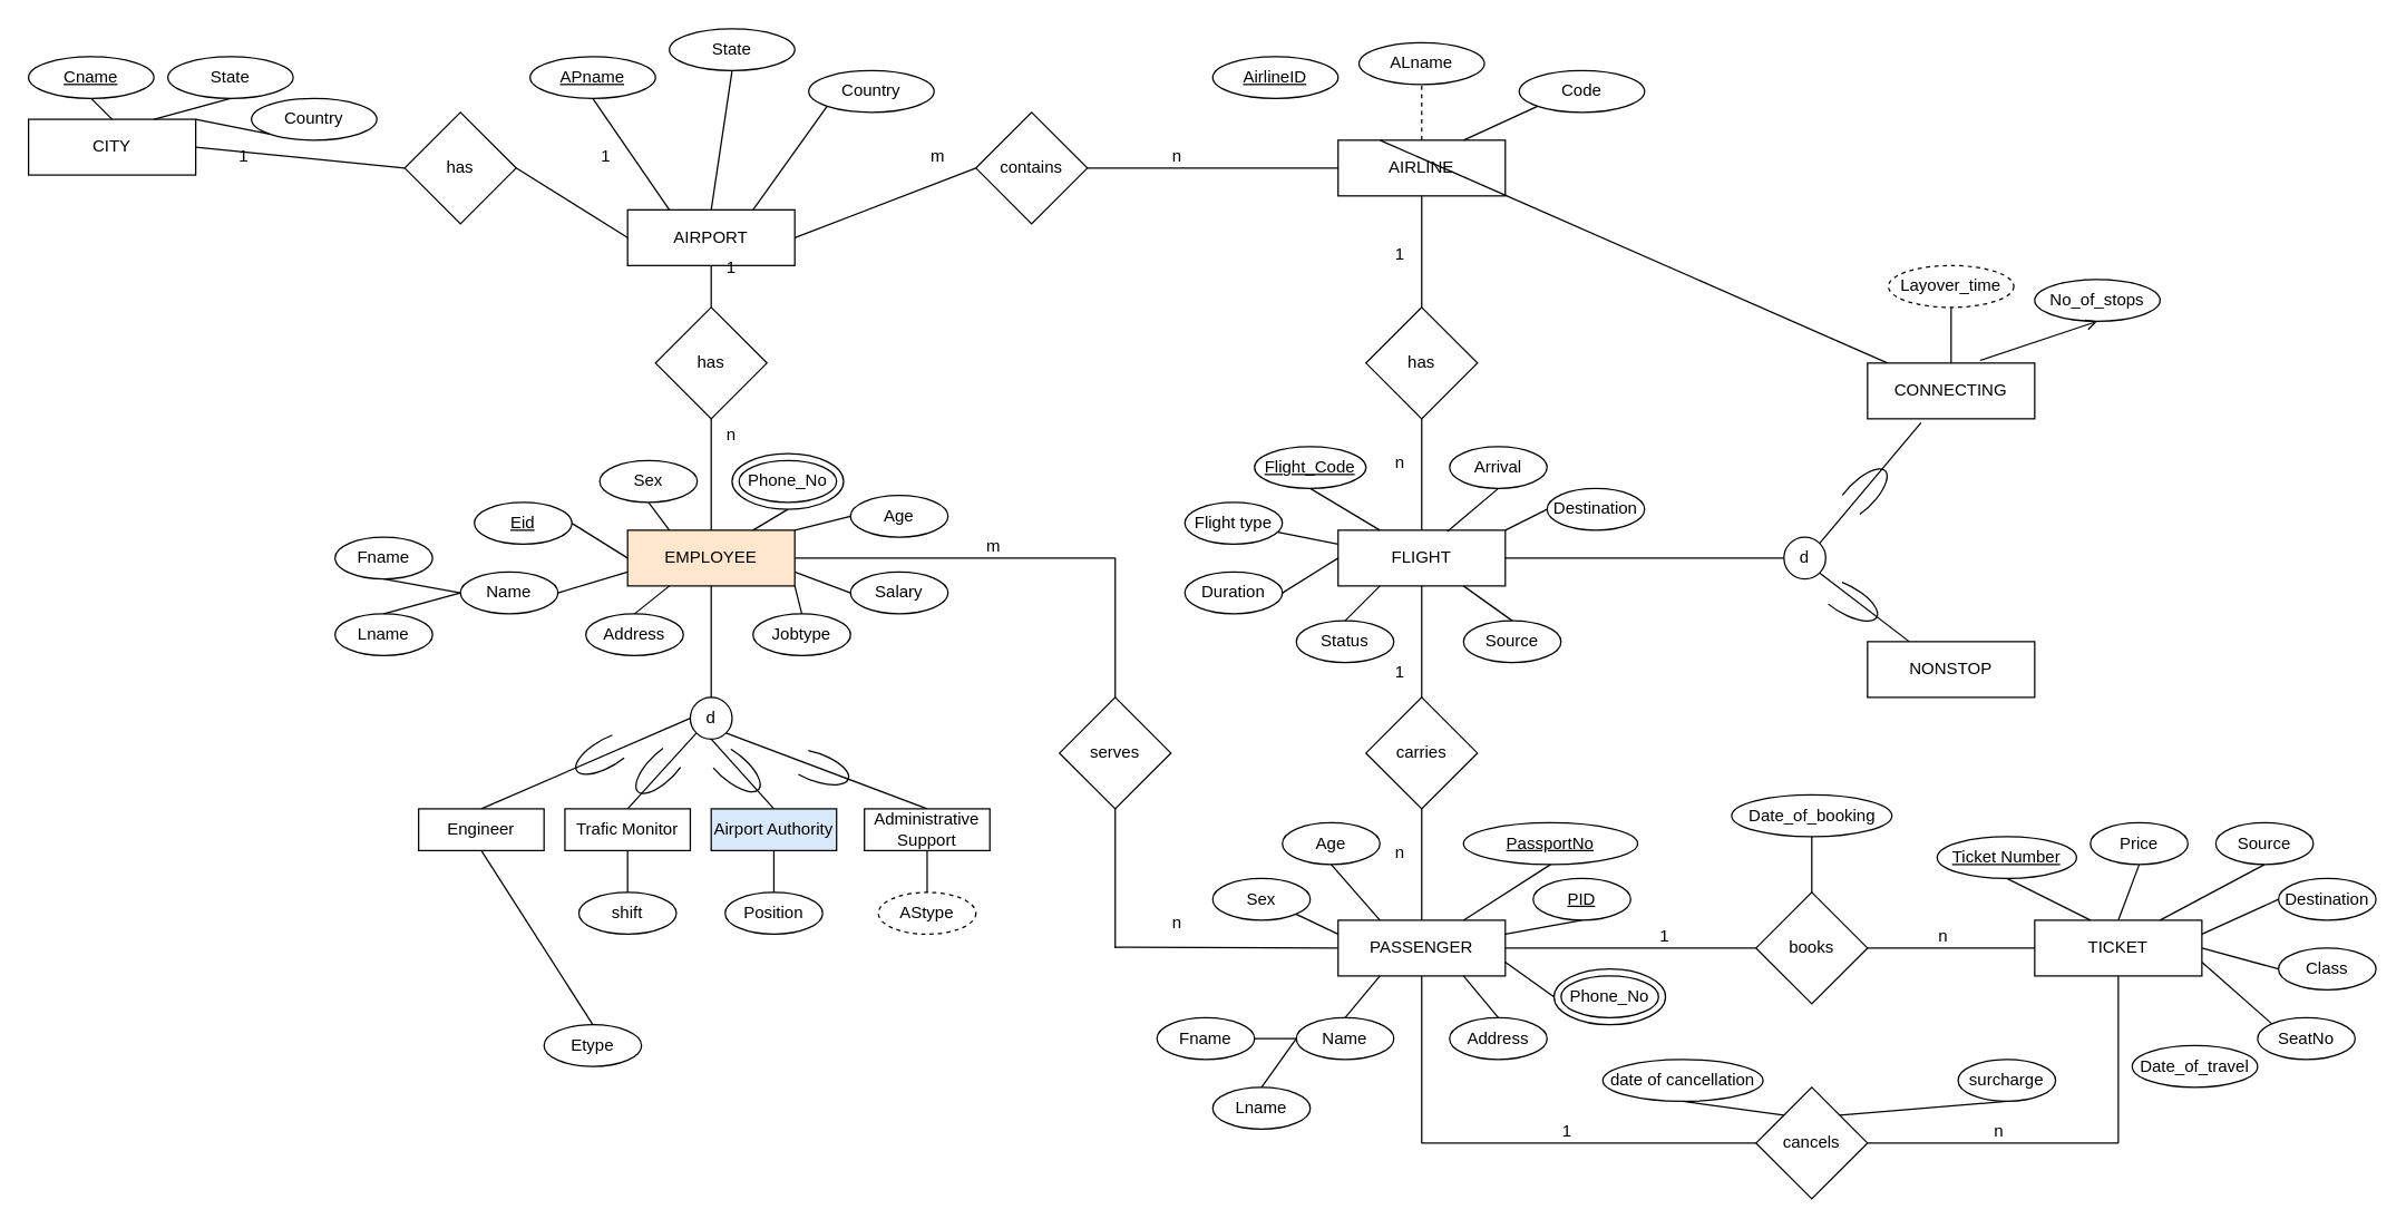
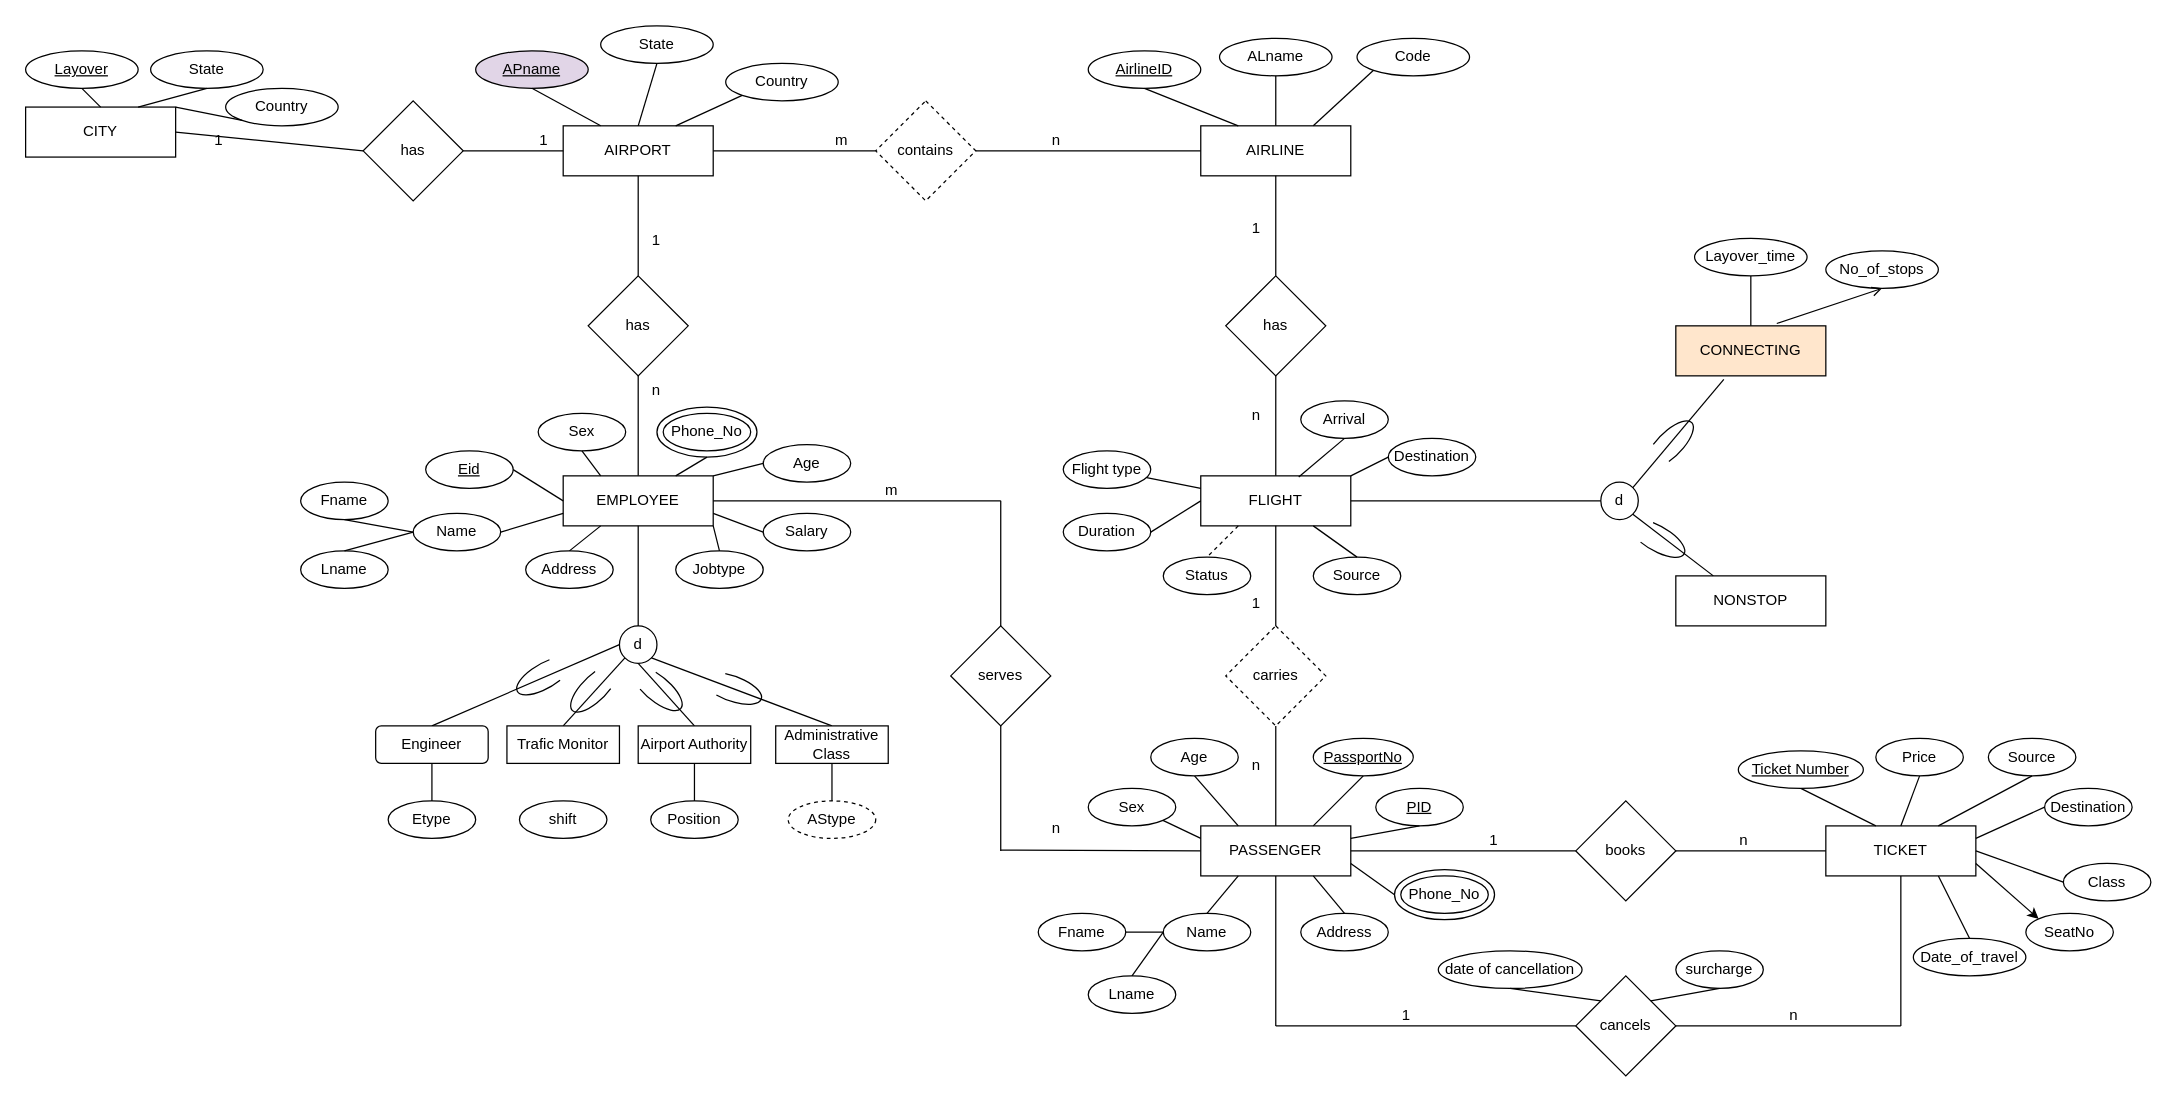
- <mxCell id="5" value="&lt;u&gt;Cname&lt;/u&gt;" style="ellipse;whiteSpace=wrap;html=1;" parent="1" vertex="1"><mxGeometry y="40" width="90" height="30" as="geometry" x="20" /></mxCell>
+ <mxCell id="5" value="&lt;u&gt;Layover&lt;/u&gt;" style="ellipse;whiteSpace=wrap;html=1;" parent="1" vertex="1"><mxGeometry y="40" width="90" height="30" as="geometry" x="20" /></mxCell>
- <mxCell id="15" value="&lt;u&gt;APname&lt;/u&gt;" style="ellipse;whiteSpace=wrap;html=1;" parent="1" vertex="1"><mxGeometry x="380" y="40" width="90" height="30" as="geometry" /></mxCell>
+ <mxCell id="15" value="&lt;u&gt;APname&lt;/u&gt;" style="ellipse;whiteSpace=wrap;html=1;fillColor=#e1d5e7;" parent="1" vertex="1"><mxGeometry x="380" y="40" width="90" height="30" as="geometry" /></mxCell>
- <mxCell id="22" value="Code" style="ellipse;whiteSpace=wrap;html=1;" parent="1" vertex="1"><mxGeometry x="1090" y="50" width="90" height="30" as="geometry" /></mxCell>
+ <mxCell id="22" value="Code" style="ellipse;whiteSpace=wrap;html=1;" parent="1" vertex="1"><mxGeometry x="1085" y="30" width="90" height="30" as="geometry" /></mxCell>
- <mxCell id="26" value="" style="endArrow=none;html=1;rounded=0;entryX=0.5;entryY=1;entryDx=0;entryDy=0;exitX=0.5;exitY=0;exitDx=0;exitDy=0;dashed=1;" parent="1" source="21" target="23" edge="1"><mxGeometry width="50" height="50" relative="1" as="geometry"><mxPoint x="910" y="120" as="sourcePoint" /><mxPoint x="960" y="70" as="targetPoint" /></mxGeometry></mxCell>
+ <mxCell id="26" value="" style="endArrow=none;html=1;rounded=0;entryX=0.5;entryY=1;entryDx=0;entryDy=0;exitX=0.5;exitY=0;exitDx=0;exitDy=0;" parent="1" source="21" target="23" edge="1"><mxGeometry width="50" height="50" relative="1" as="geometry"><mxPoint x="910" y="120" as="sourcePoint" /><mxPoint x="960" y="70" as="targetPoint" /></mxGeometry></mxCell>
- <mxCell id="20" value="contains" style="rhombus;whiteSpace=wrap;html=1;" parent="1" vertex="1"><mxGeometry x="700" y="80" width="80" height="80" as="geometry" /></mxCell>
+ <mxCell id="20" value="contains" style="rhombus;whiteSpace=wrap;html=1;dashed=1;" parent="1" vertex="1"><mxGeometry x="700" y="80" width="80" height="80" as="geometry" /></mxCell>
- <mxCell id="12" value="AIRPORT" style="rounded=0;whiteSpace=wrap;html=1;" parent="1" vertex="1"><mxGeometry x="450" y="150" width="120" height="40" as="geometry" /></mxCell>
+ <mxCell id="12" value="AIRPORT" style="rounded=0;whiteSpace=wrap;html=1;" parent="1" vertex="1"><mxGeometry x="450" y="100" width="120" height="40" as="geometry" /></mxCell>
- <mxCell id="25" value="" style="endArrow=none;html=1;rounded=0;exitX=0.25;exitY=0;exitDx=0;exitDy=0;" parent="1" source="21" target="116" edge="1"><mxGeometry width="50" height="50" relative="1" as="geometry"><mxPoint x="880" y="130" as="sourcePoint" /><mxPoint x="930" y="80" as="targetPoint" /></mxGeometry></mxCell>
+ <mxCell id="25" value="" style="endArrow=none;html=1;rounded=0;entryX=0.5;entryY=1;entryDx=0;entryDy=0;exitX=0.25;exitY=0;exitDx=0;exitDy=0;" parent="1" source="21" target="24" edge="1"><mxGeometry width="50" height="50" relative="1" as="geometry"><mxPoint x="880" y="130" as="sourcePoint" /><mxPoint x="930" y="80" as="targetPoint" /></mxGeometry></mxCell>
- <mxCell id="123" value="Layover_time" style="ellipse;whiteSpace=wrap;html=1;dashed=1;" parent="1" vertex="1"><mxGeometry x="1355" y="190" width="90" height="30" as="geometry" /></mxCell>
+ <mxCell id="123" value="Layover_time" style="ellipse;whiteSpace=wrap;html=1;" parent="1" vertex="1"><mxGeometry x="1355" y="190" width="90" height="30" as="geometry" /></mxCell>
- <mxCell id="116" value="CONNECTING" style="rounded=0;whiteSpace=wrap;html=1;" parent="1" vertex="1"><mxGeometry x="1340" y="260" width="120" height="40" as="geometry" /></mxCell>
+ <mxCell id="116" value="CONNECTING" style="rounded=0;whiteSpace=wrap;html=1;fillColor=#ffe6cc;" parent="1" vertex="1"><mxGeometry x="1340" y="260" width="120" height="40" as="geometry" /></mxCell>
- <mxCell id="79" value="&lt;u&gt;Flight_Code&lt;/u&gt;" style="ellipse;whiteSpace=wrap;html=1;" parent="1" vertex="1"><mxGeometry x="900" y="320" width="80" height="30" as="geometry" /></mxCell>
- <mxCell id="86" value="" style="endArrow=none;html=1;rounded=0;entryX=0.25;entryY=0;entryDx=0;entryDy=0;exitX=0.5;exitY=1;exitDx=0;exitDy=0;" parent="1" source="79" target="78" edge="1"><mxGeometry width="50" height="50" relative="1" as="geometry"><mxPoint x="890" y="510" as="sourcePoint" /><mxPoint x="940" y="460" as="targetPoint" /></mxGeometry></mxCell>
- <mxCell id="31" value="EMPLOYEE" style="rounded=0;whiteSpace=wrap;html=1;fillColor=#ffe6cc;" parent="1" vertex="1"><mxGeometry x="450" y="380" width="120" height="40" as="geometry" /></mxCell>
+ <mxCell id="31" value="EMPLOYEE" style="rounded=0;whiteSpace=wrap;html=1;" parent="1" vertex="1"><mxGeometry x="450" y="380" width="120" height="40" as="geometry" /></mxCell>
- <mxCell id="89" value="" style="endArrow=none;html=1;rounded=0;entryX=0.5;entryY=0;entryDx=0;entryDy=0;exitX=0.25;exitY=1;exitDx=0;exitDy=0;" parent="1" source="78" target="82" edge="1"><mxGeometry width="50" height="50" relative="1" as="geometry"><mxPoint x="890" y="490" as="sourcePoint" /><mxPoint x="940" y="440" as="targetPoint" /></mxGeometry></mxCell>
+ <mxCell id="89" value="" style="endArrow=none;html=1;rounded=0;entryX=0.5;entryY=0;entryDx=0;entryDy=0;exitX=0.25;exitY=1;exitDx=0;exitDy=0;dashed=1;" parent="1" source="78" target="82" edge="1"><mxGeometry width="50" height="50" relative="1" as="geometry"><mxPoint x="890" y="490" as="sourcePoint" /><mxPoint x="940" y="440" as="targetPoint" /></mxGeometry></mxCell>
- <mxCell id="93" value="carries" style="rhombus;whiteSpace=wrap;html=1;" parent="1" vertex="1"><mxGeometry x="980" y="500" width="80" height="80" as="geometry" /></mxCell>
+ <mxCell id="93" value="carries" style="rhombus;whiteSpace=wrap;html=1;dashed=1;" parent="1" vertex="1"><mxGeometry x="980" y="500" width="80" height="80" as="geometry" /></mxCell>
- <mxCell id="129" value="Date_of_booking" style="ellipse;whiteSpace=wrap;html=1;" parent="1" vertex="1"><mxGeometry x="1242.5" y="570" width="115" height="30" as="geometry" /></mxCell>
- <mxCell id="57" value="Engineer" style="rounded=0;whiteSpace=wrap;html=1;" parent="1" vertex="1"><mxGeometry x="300" y="580" width="90" height="30" as="geometry" /></mxCell>
+ <mxCell id="57" value="Engineer" style="whiteSpace=wrap;html=1;rounded=1;" parent="1" vertex="1"><mxGeometry x="300" y="580" width="90" height="30" as="geometry" /></mxCell>
- <mxCell id="60" value="Airport Authority" style="rounded=0;whiteSpace=wrap;html=1;fillColor=#dae8fc;" parent="1" vertex="1"><mxGeometry x="510" y="580" width="90" height="30" as="geometry" /></mxCell>
+ <mxCell id="60" value="Airport Authority" style="rounded=0;whiteSpace=wrap;html=1;" parent="1" vertex="1"><mxGeometry x="510" y="580" width="90" height="30" as="geometry" /></mxCell>
- <mxCell id="59" value="Administrative Support" style="rounded=0;whiteSpace=wrap;html=1;" parent="1" vertex="1"><mxGeometry x="620" y="580" width="90" height="30" as="geometry" /></mxCell>
+ <mxCell id="59" value="Administrative Class" style="rounded=0;whiteSpace=wrap;html=1;" parent="1" vertex="1"><mxGeometry x="620" y="580" width="90" height="30" as="geometry" /></mxCell>
- <mxCell id="95" value="&lt;u&gt;PassportNo&lt;/u&gt;" style="ellipse;whiteSpace=wrap;html=1;" parent="1" vertex="1"><mxGeometry x="1050" y="590" width="125" height="30" as="geometry" /></mxCell>
+ <mxCell id="95" value="&lt;u&gt;PassportNo&lt;/u&gt;" style="ellipse;whiteSpace=wrap;html=1;" parent="1" vertex="1"><mxGeometry x="1050" y="590" width="80" height="30" as="geometry" /></mxCell>
- <mxCell id="130" value="" style="endArrow=none;html=1;rounded=0;entryX=0.5;entryY=1;entryDx=0;entryDy=0;exitX=0.5;exitY=0;exitDx=0;exitDy=0;" parent="1" source="126" target="129" edge="1"><mxGeometry width="50" height="50" relative="1" as="geometry"><mxPoint x="1360" y="660" as="sourcePoint" /><mxPoint x="1410" y="610" as="targetPoint" /></mxGeometry></mxCell>
- <mxCell id="70" value="" style="endArrow=none;html=1;rounded=0;entryX=0.5;entryY=0;entryDx=0;entryDy=0;exitX=0.5;exitY=1;exitDx=0;exitDy=0;" parent="1" source="58" target="67" edge="1"><mxGeometry width="50" height="50" relative="1" as="geometry"><mxPoint x="530" y="610" as="sourcePoint" /><mxPoint x="580" y="560" as="targetPoint" /></mxGeometry></mxCell>
- <mxCell id="141" value="Class" style="ellipse;whiteSpace=wrap;html=1;" parent="1" vertex="1"><mxGeometry x="1635" y="680" width="70" height="30" as="geometry" /></mxCell>
+ <mxCell id="141" value="Class" style="ellipse;whiteSpace=wrap;html=1;" parent="1" vertex="1"><mxGeometry x="1650" y="690" width="70" height="30" as="geometry" /></mxCell>
+ <mxCell id="151" value="" style="endArrow=none;html=1;rounded=0;exitX=0.5;exitY=0;exitDx=0;exitDy=0;entryX=0.75;entryY=1;entryDx=0;entryDy=0;" parent="1" source="139" target="132" edge="1"><mxGeometry width="50" height="50" relative="1" as="geometry"><mxPoint x="1530" y="760" as="sourcePoint" /><mxPoint x="1580" y="710" as="targetPoint" /></mxGeometry></mxCell>
- <mxCell id="150" value="" style="endArrow=none;html=1;rounded=0;entryX=0;entryY=0;entryDx=0;entryDy=0;exitX=1;exitY=0.75;exitDx=0;exitDy=0;" parent="1" source="132" target="140" edge="1"><mxGeometry width="50" height="50" relative="1" as="geometry"><mxPoint x="1590" y="720" as="sourcePoint" /><mxPoint x="1630" y="720" as="targetPoint" /></mxGeometry></mxCell>
+ <mxCell id="150" value="" style="endArrow=classic;html=1;rounded=0;entryX=0;entryY=0;entryDx=0;entryDy=0;exitX=1;exitY=0.75;exitDx=0;exitDy=0;" parent="1" source="132" target="140" edge="1"><mxGeometry width="50" height="50" relative="1" as="geometry"><mxPoint x="1590" y="720" as="sourcePoint" /><mxPoint x="1630" y="720" as="targetPoint" /></mxGeometry></mxCell>
- <mxCell id="68" value="Etype" style="ellipse;whiteSpace=wrap;html=1;" parent="1" vertex="1"><mxGeometry x="390" y="735" width="70" height="30" as="geometry" /></mxCell>
+ <mxCell id="68" value="Etype" style="ellipse;whiteSpace=wrap;html=1;" parent="1" vertex="1"><mxGeometry x="310" y="640" width="70" height="30" as="geometry" /></mxCell>
- <mxCell id="134" value="surcharge" style="ellipse;whiteSpace=wrap;html=1;" parent="1" vertex="1"><mxGeometry x="1405" y="760" width="70" height="30" as="geometry" /></mxCell>
+ <mxCell id="134" value="surcharge" style="ellipse;whiteSpace=wrap;html=1;" parent="1" vertex="1"><mxGeometry x="1340" y="760" width="70" height="30" as="geometry" /></mxCell>
